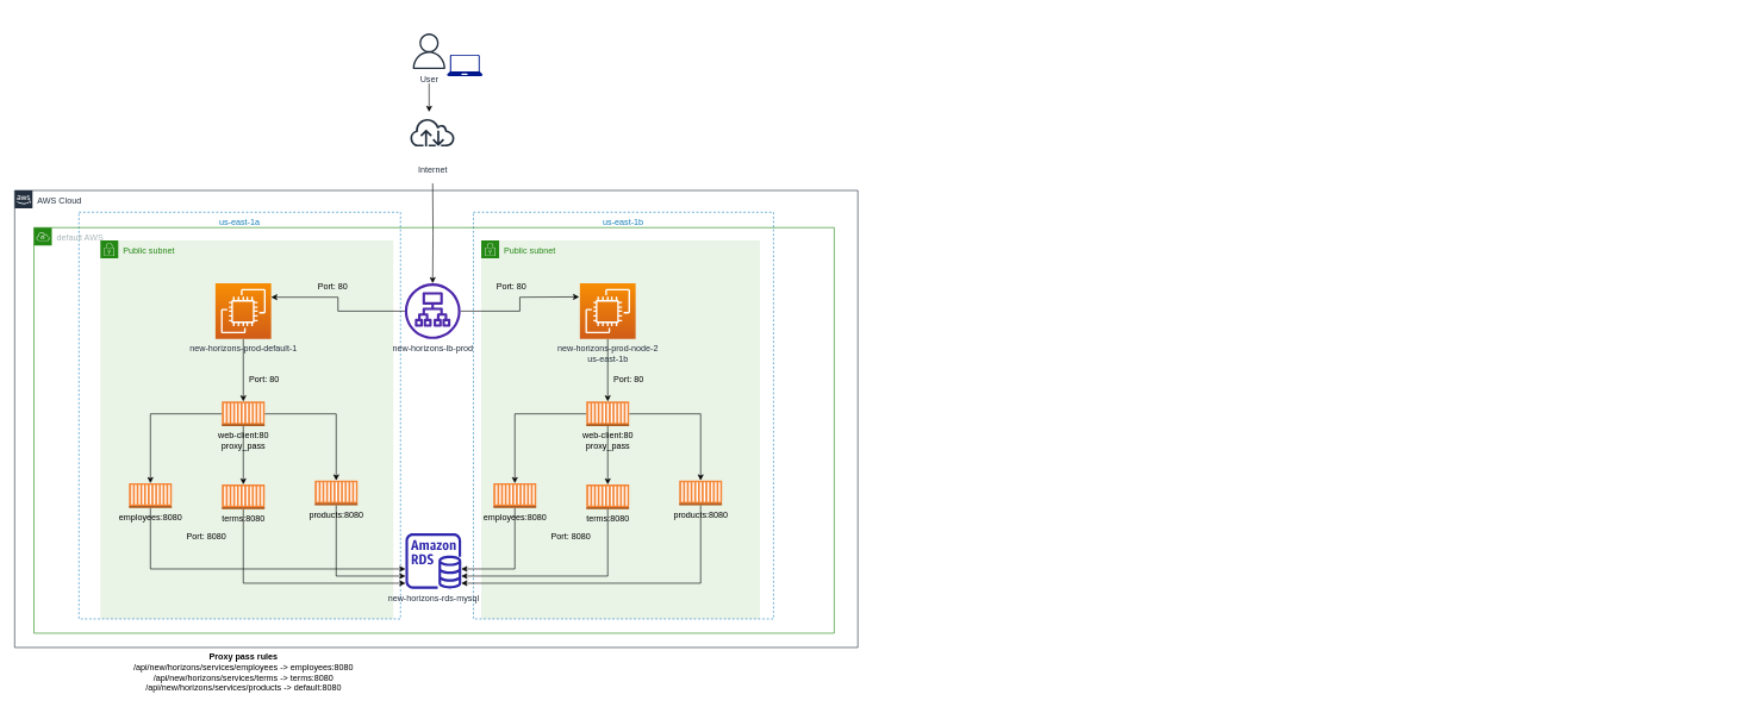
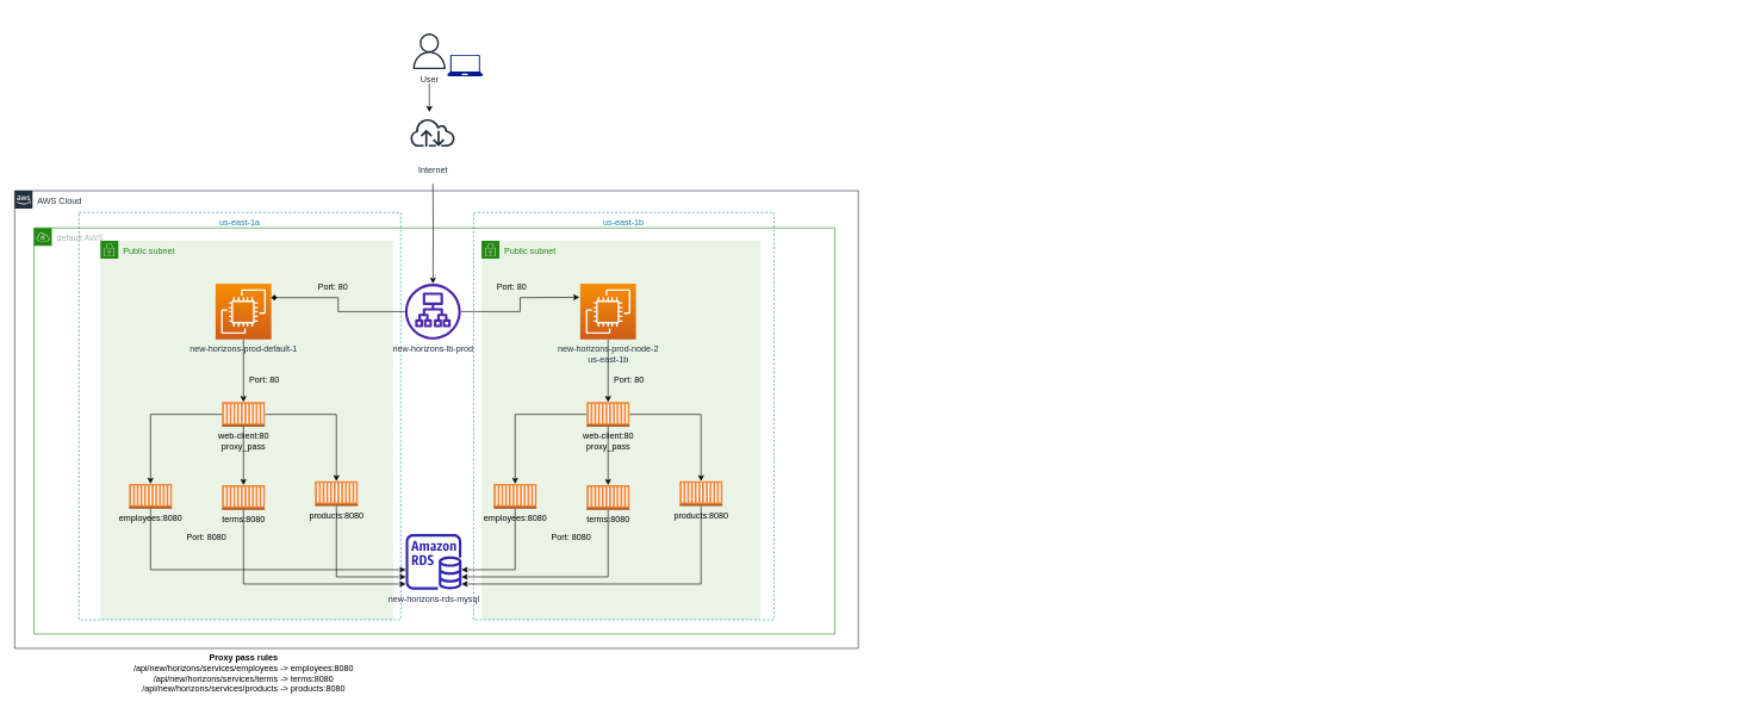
- <mxCell id="13" style="edgeStyle=orthogonalEdgeStyle;rounded=0;orthogonalLoop=1;jettySize=auto;html=1;entryX=1;entryY=0.25;entryDx=0;entryDy=0;entryPerimeter=0;" edge="1" parent="1" source="15" target="12"><mxGeometry relative="1" as="geometry" /></mxCell>
+ <mxCell id="13" style="edgeStyle=orthogonalEdgeStyle;rounded=0;orthogonalLoop=1;jettySize=auto;html=1;entryX=1;entryY=0.25;entryDx=0;entryDy=0;entryPerimeter=0;endArrow=diamond;" edge="1" parent="1" source="15" target="12"><mxGeometry relative="1" as="geometry" /></mxCell>
- <mxCell id="39" value="&lt;b&gt;Proxy pass rules&lt;/b&gt;&lt;br&gt;/api/new/horizons/services/employees -&amp;gt; employees:8080&lt;br&gt;/api/new/horizons/services/terms -&amp;gt; terms:8080&lt;br&gt;/api/new/horizons/services/products -&amp;gt; default:8080" style="text;html=1;align=center;verticalAlign=middle;resizable=0;points=[];autosize=1;strokeColor=none;fillColor=none;" vertex="1" parent="1"><mxGeometry x="175" y="906" width="330" height="70" as="geometry" /></mxCell>
+ <mxCell id="39" value="&lt;b&gt;Proxy pass rules&lt;/b&gt;&lt;br&gt;/api/new/horizons/services/employees -&amp;gt; employees:8080&lt;br&gt;/api/new/horizons/services/terms -&amp;gt; terms:8080&lt;br&gt;/api/new/horizons/services/products -&amp;gt; products:8080" style="text;html=1;align=center;verticalAlign=middle;resizable=0;points=[];autosize=1;strokeColor=none;fillColor=none;" vertex="1" parent="1"><mxGeometry x="175" y="906" width="330" height="70" as="geometry" /></mxCell>
